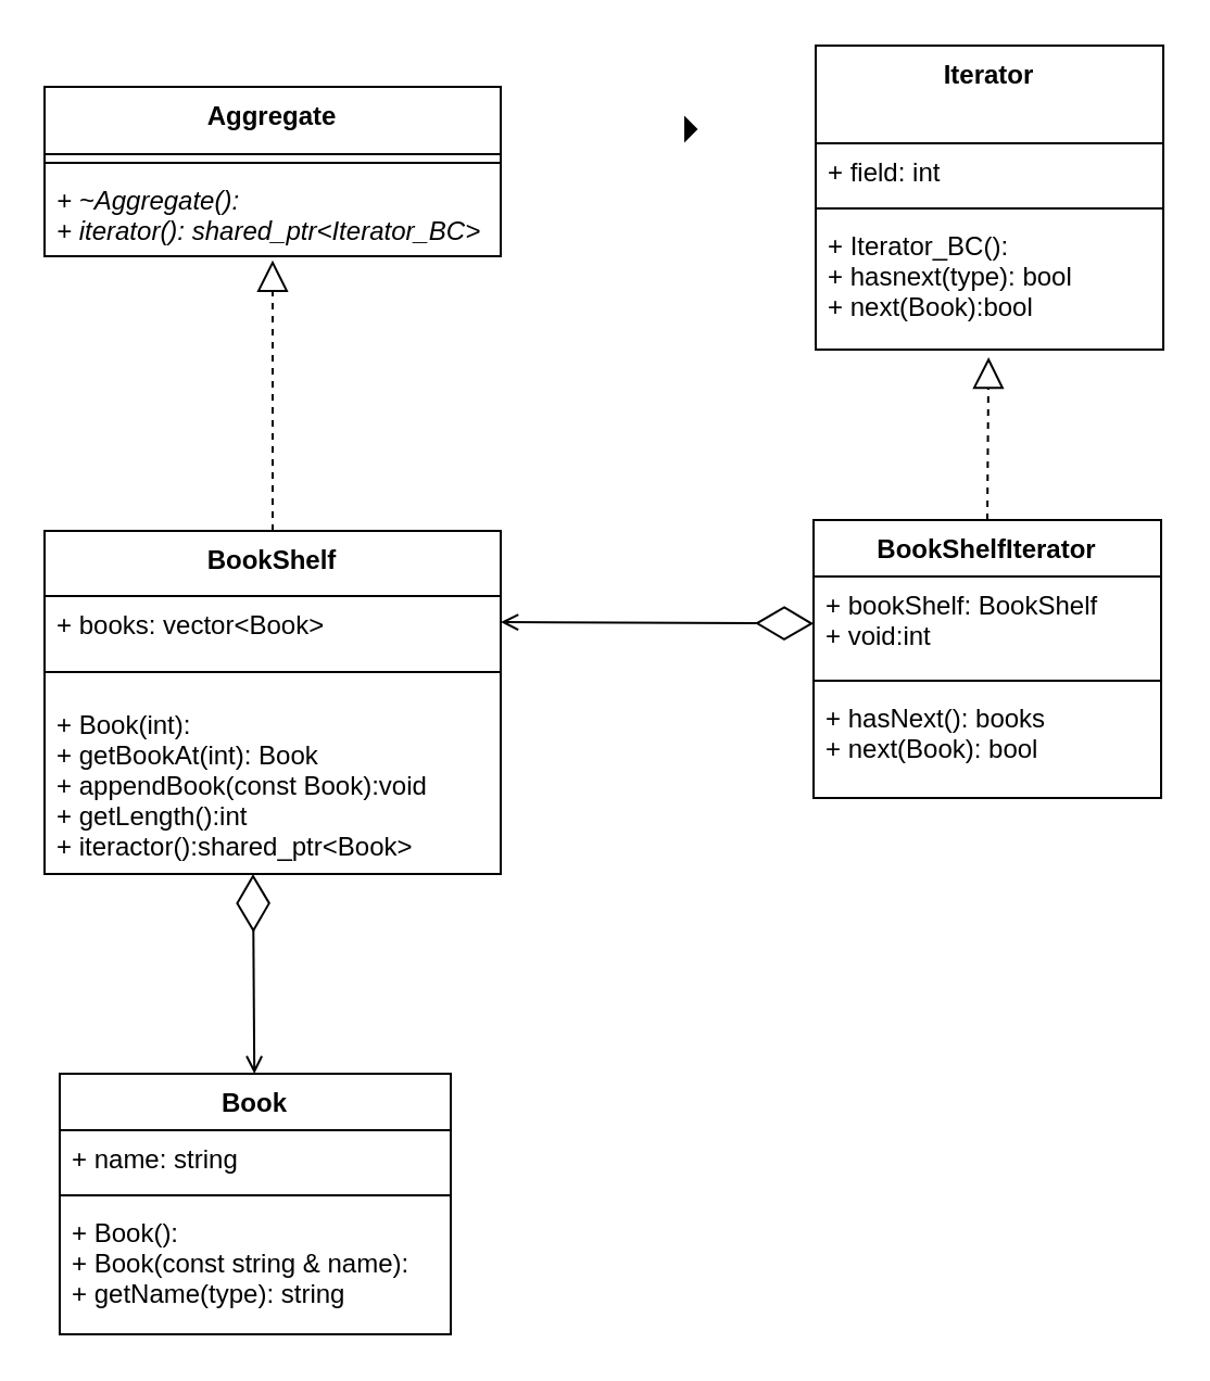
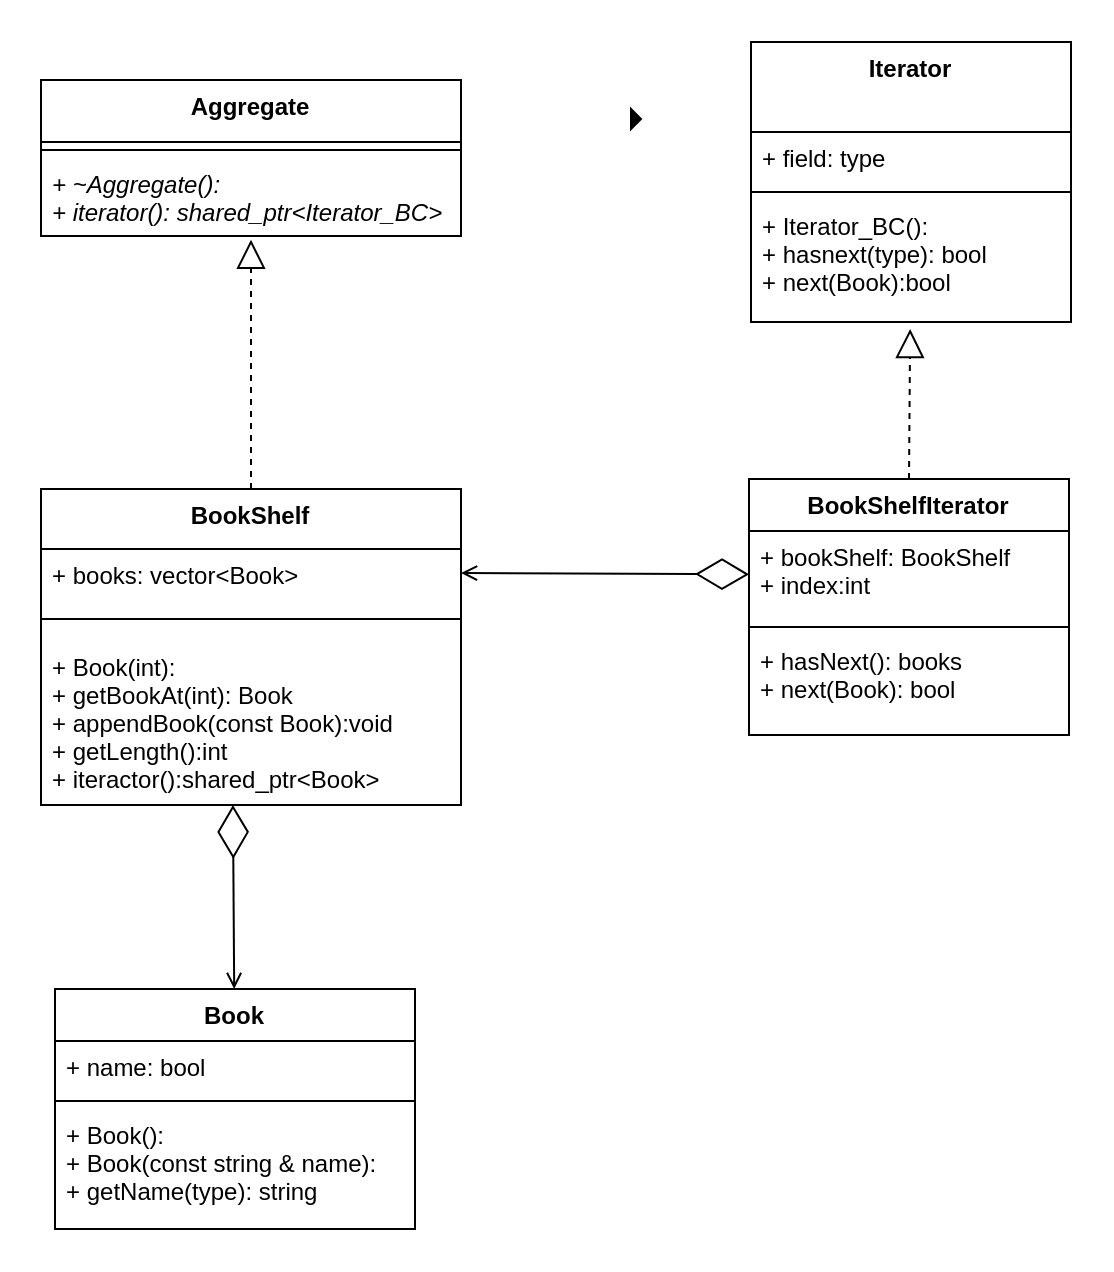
- <mxCell id="20" value="+ field: int" style="text;strokeColor=none;fillColor=none;align=left;verticalAlign=top;spacingLeft=4;spacingRight=4;overflow=hidden;rotatable=0;points=[[0,0.5],[1,0.5]];portConstraint=eastwest;fontFamily=Helvetica;" parent="19" vertex="1"><mxGeometry y="45" width="160" height="26" as="geometry" /></mxCell>
+ <mxCell id="20" value="+ field: type" style="text;strokeColor=none;fillColor=none;align=left;verticalAlign=top;spacingLeft=4;spacingRight=4;overflow=hidden;rotatable=0;points=[[0,0.5],[1,0.5]];portConstraint=eastwest;fontFamily=Helvetica;" parent="19" vertex="1"><mxGeometry y="45" width="160" height="26" as="geometry" /></mxCell>
- <mxCell id="11" value="+ bookShelf: BookShelf&#10;+ void:int" style="text;strokeColor=none;fillColor=none;align=left;verticalAlign=top;spacingLeft=4;spacingRight=4;overflow=hidden;rotatable=0;points=[[0,0.5],[1,0.5]];portConstraint=eastwest;" parent="10" vertex="1"><mxGeometry y="26" width="160" height="44" as="geometry" /></mxCell>
+ <mxCell id="11" value="+ bookShelf: BookShelf&#10;+ index:int" style="text;strokeColor=none;fillColor=none;align=left;verticalAlign=top;spacingLeft=4;spacingRight=4;overflow=hidden;rotatable=0;points=[[0,0.5],[1,0.5]];portConstraint=eastwest;" parent="10" vertex="1"><mxGeometry y="26" width="160" height="44" as="geometry" /></mxCell>
- <mxCell id="3" value="+ name: string" style="text;strokeColor=none;fillColor=none;align=left;verticalAlign=top;spacingLeft=4;spacingRight=4;overflow=hidden;rotatable=0;points=[[0,0.5],[1,0.5]];portConstraint=eastwest;" parent="2" vertex="1"><mxGeometry y="26" width="180" height="26" as="geometry" /></mxCell>
+ <mxCell id="3" value="+ name: bool" style="text;strokeColor=none;fillColor=none;align=left;verticalAlign=top;spacingLeft=4;spacingRight=4;overflow=hidden;rotatable=0;points=[[0,0.5],[1,0.5]];portConstraint=eastwest;" parent="2" vertex="1"><mxGeometry y="26" width="180" height="26" as="geometry" /></mxCell>
